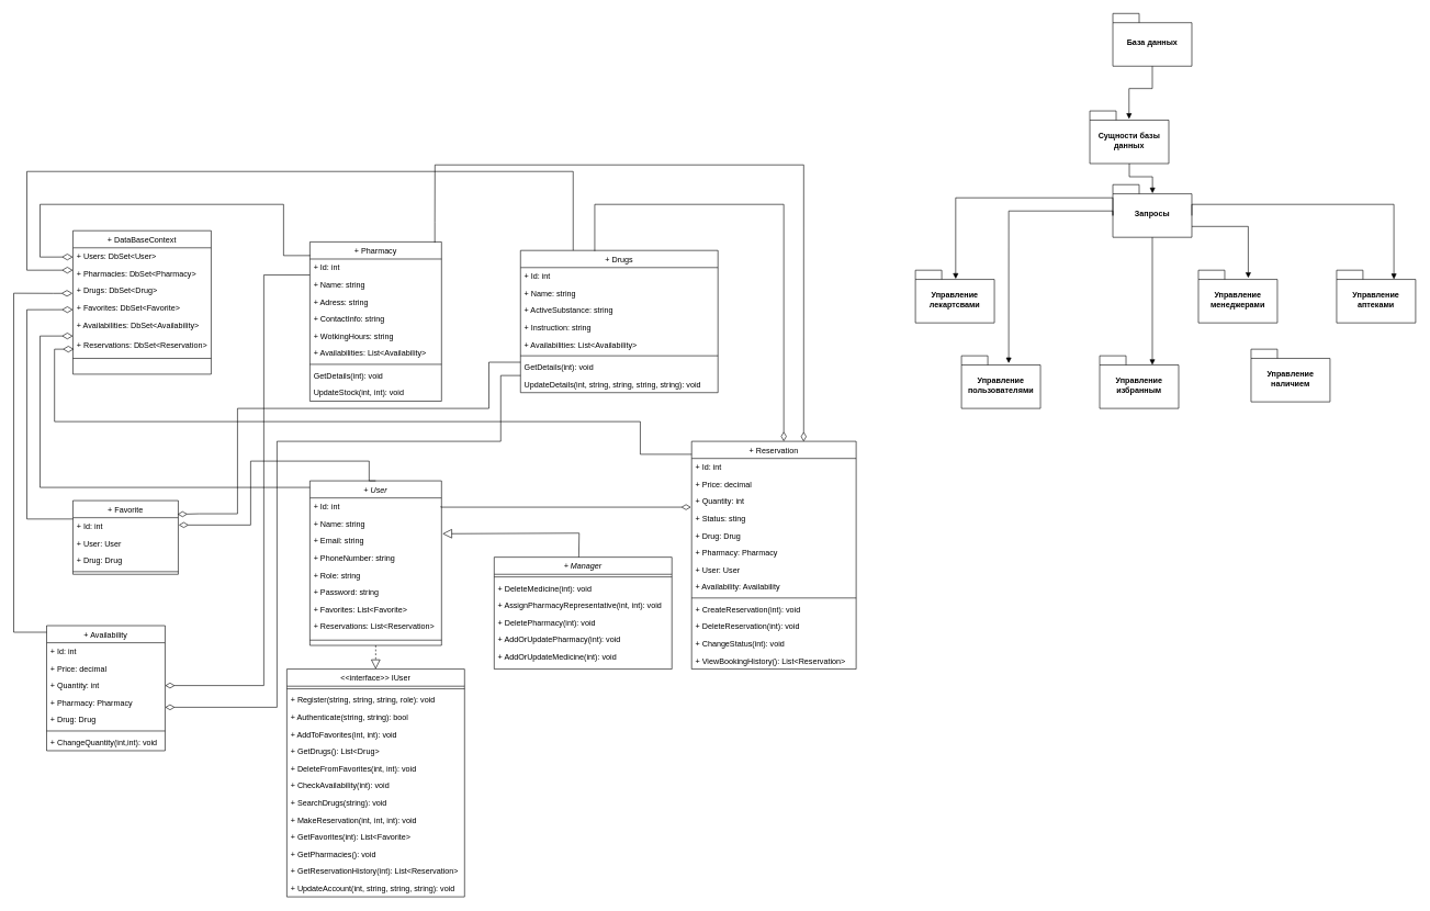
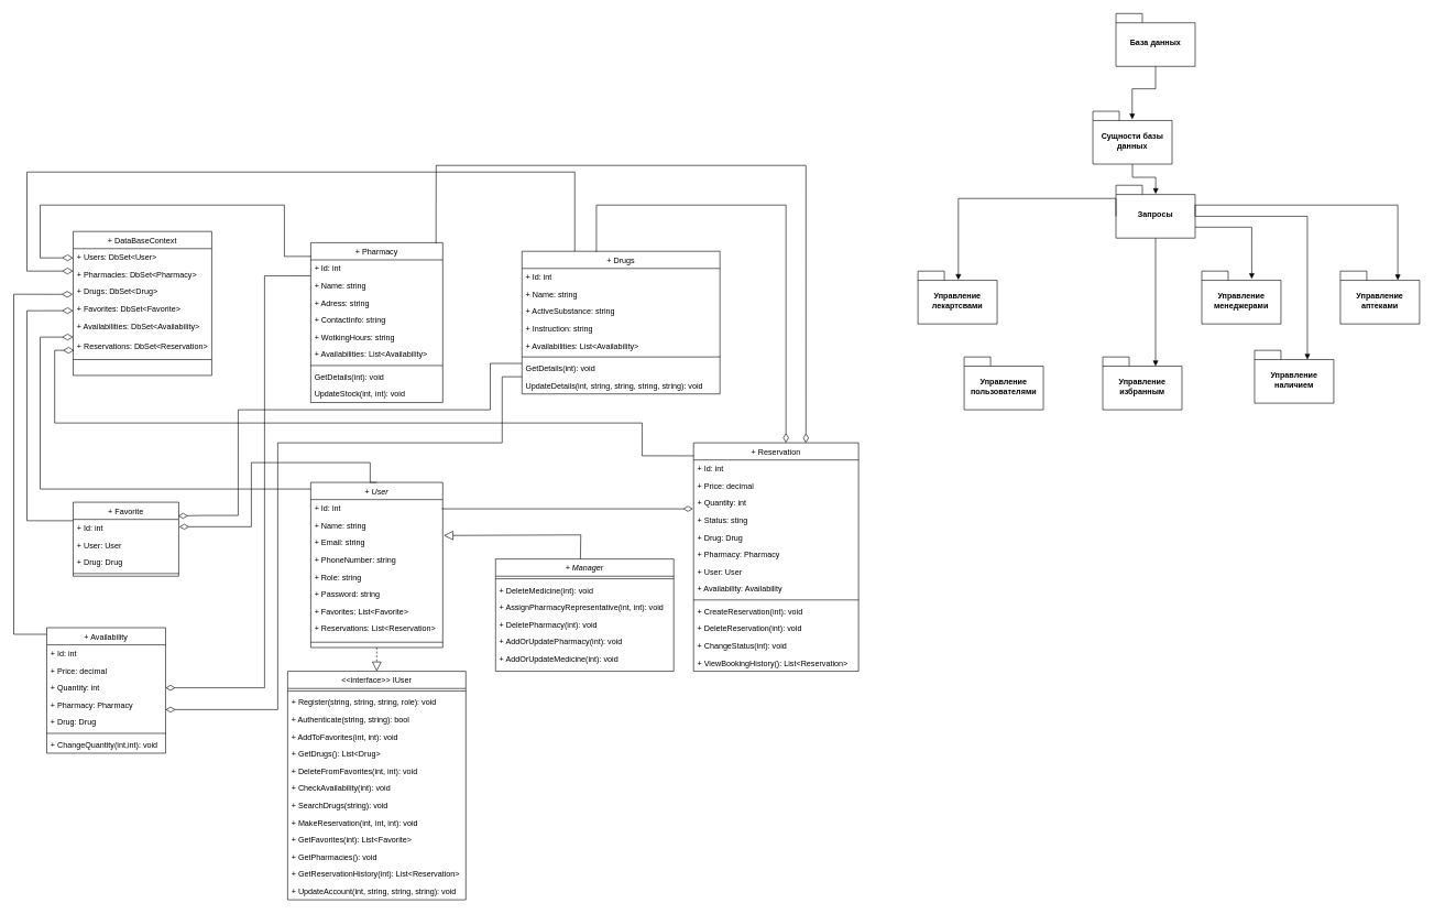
- <mxCell id="118" style="edgeStyle=orthogonalEdgeStyle;rounded=0;orthogonalLoop=1;jettySize=auto;html=1;exitX=0;exitY=0;exitDx=0;exitDy=47;exitPerimeter=0;entryX=0.598;entryY=0.141;entryDx=0;entryDy=0;entryPerimeter=0;endArrow=block;endFill=1;" edge="1" parent="1" source="104" target="108"><mxGeometry relative="1" as="geometry"><Array as="points"><mxPoint x="1690" y="320" /><mxPoint x="1532" y="320" /></Array></mxGeometry></mxCell>
+ <mxCell id="115" style="edgeStyle=orthogonalEdgeStyle;rounded=0;orthogonalLoop=1;jettySize=auto;html=1;exitX=0;exitY=0;exitDx=120;exitDy=47;exitPerimeter=0;entryX=0;entryY=0;entryDx=80;entryDy=14;entryPerimeter=0;endArrow=block;endFill=1;" edge="1" parent="1" source="104" target="110"><mxGeometry relative="1" as="geometry" /></mxCell>
